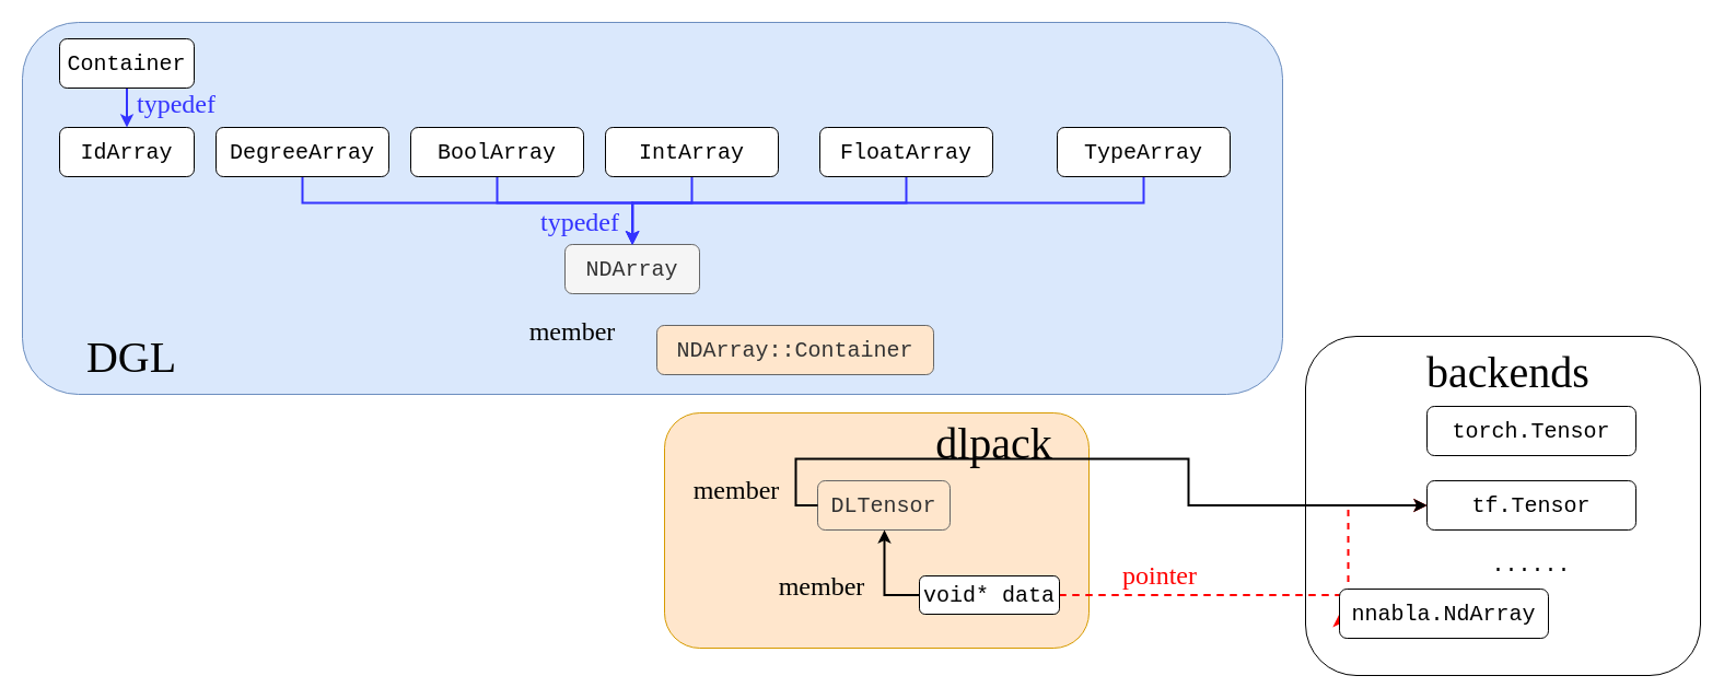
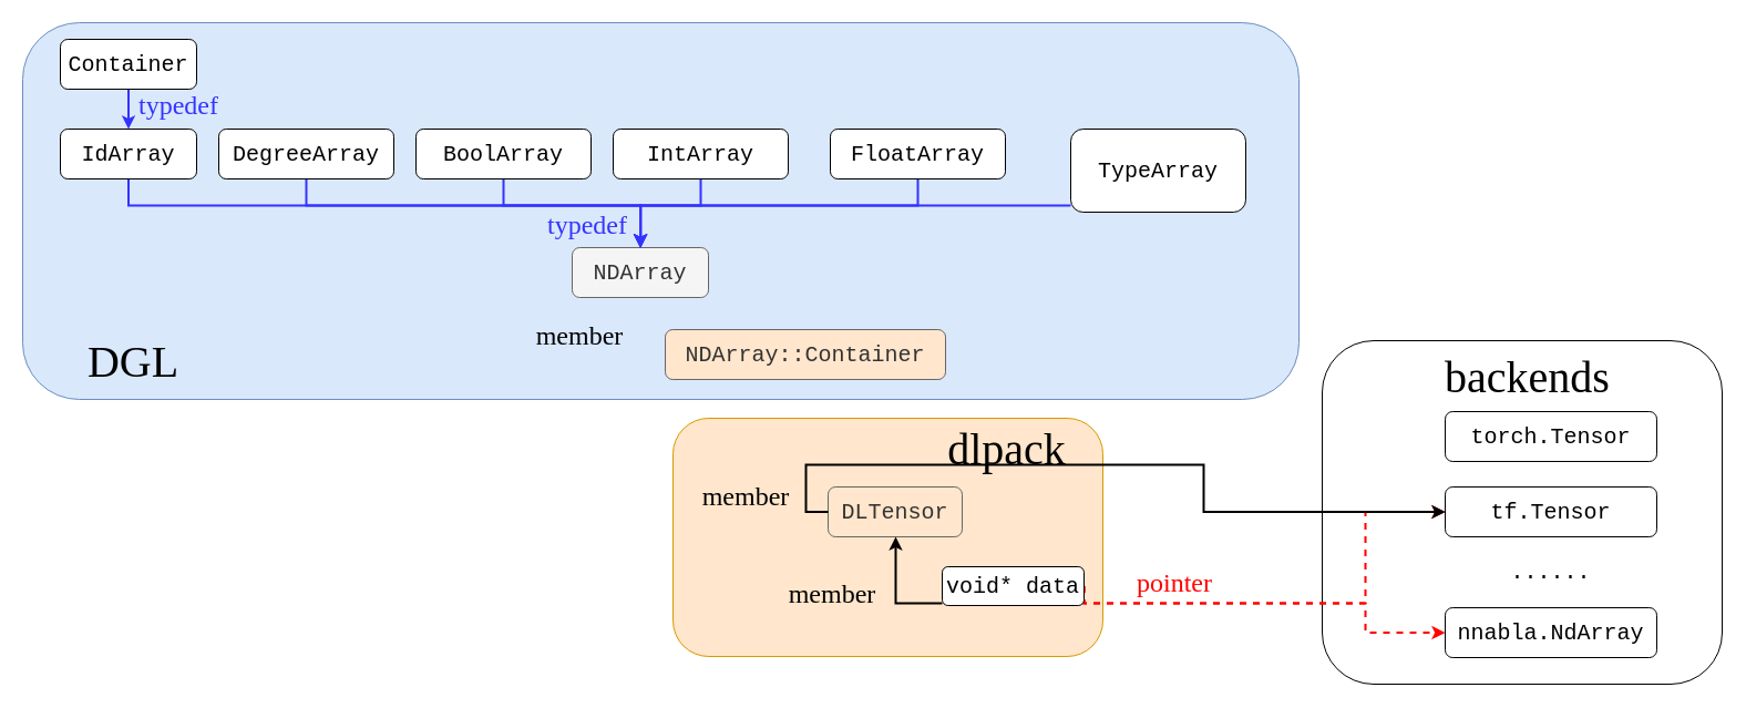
- <mxCell id="26" value="&lt;font face=&quot;Courier New&quot;&gt;&lt;span style=&quot;font-size: 20px&quot;&gt;TypeArray&lt;/span&gt;&lt;/font&gt;" style="rounded=1;whiteSpace=wrap;html=1;" parent="1" vertex="1"><mxGeometry x="966" y="116" width="158" height="45" as="geometry" /></mxCell>
+ <mxCell id="26" value="&lt;font face=&quot;Courier New&quot;&gt;&lt;span style=&quot;font-size: 20px&quot;&gt;TypeArray&lt;/span&gt;&lt;/font&gt;" style="rounded=1;whiteSpace=wrap;html=1;" parent="1" vertex="1"><mxGeometry x="966" y="116" width="158" height="75" as="geometry" /></mxCell>
+ <mxCell id="15" style="edgeStyle=orthogonalEdgeStyle;rounded=0;orthogonalLoop=1;jettySize=auto;html=1;entryX=0.5;entryY=0;entryDx=0;entryDy=0;fontFamily=Courier New;fontSize=20;exitX=0.5;exitY=1;exitDx=0;exitDy=0;fontColor=#3333FF;strokeWidth=2;strokeColor=#3333FF;" parent="1" source="16" target="14" edge="1"><mxGeometry relative="1" as="geometry"><Array as="points"><mxPoint x="116" y="185" /><mxPoint x="578" y="185" /><mxPoint x="578" y="223" /></Array></mxGeometry></mxCell>
- <mxCell id="31" value="&lt;font face=&quot;Courier New&quot; style=&quot;font-size: 20px&quot;&gt;void* data&lt;/font&gt;" style="rounded=1;whiteSpace=wrap;html=1;" parent="1" vertex="1"><mxGeometry x="840" y="526" width="128" height="35" as="geometry" /></mxCell>
+ <mxCell id="31" value="&lt;font face=&quot;Courier New&quot; style=&quot;font-size: 20px&quot;&gt;void* data&lt;/font&gt;" style="rounded=1;whiteSpace=wrap;html=1;" parent="1" vertex="1"><mxGeometry x="850" y="511" width="128" height="35" as="geometry" /></mxCell>
- <mxCell id="10" value="&lt;font face=&quot;Courier New&quot; style=&quot;font-size: 20px&quot;&gt;nnabla.NdArray&lt;br&gt;&lt;/font&gt;" style="rounded=1;whiteSpace=wrap;html=1;" parent="1" vertex="1"><mxGeometry x="1224" y="538" width="191" height="45" as="geometry" /></mxCell>
+ <mxCell id="10" value="&lt;font face=&quot;Courier New&quot; style=&quot;font-size: 20px&quot;&gt;nnabla.NdArray&lt;br&gt;&lt;/font&gt;" style="rounded=1;whiteSpace=wrap;html=1;" parent="1" vertex="1"><mxGeometry x="1304" y="548" width="191" height="45" as="geometry" /></mxCell>
